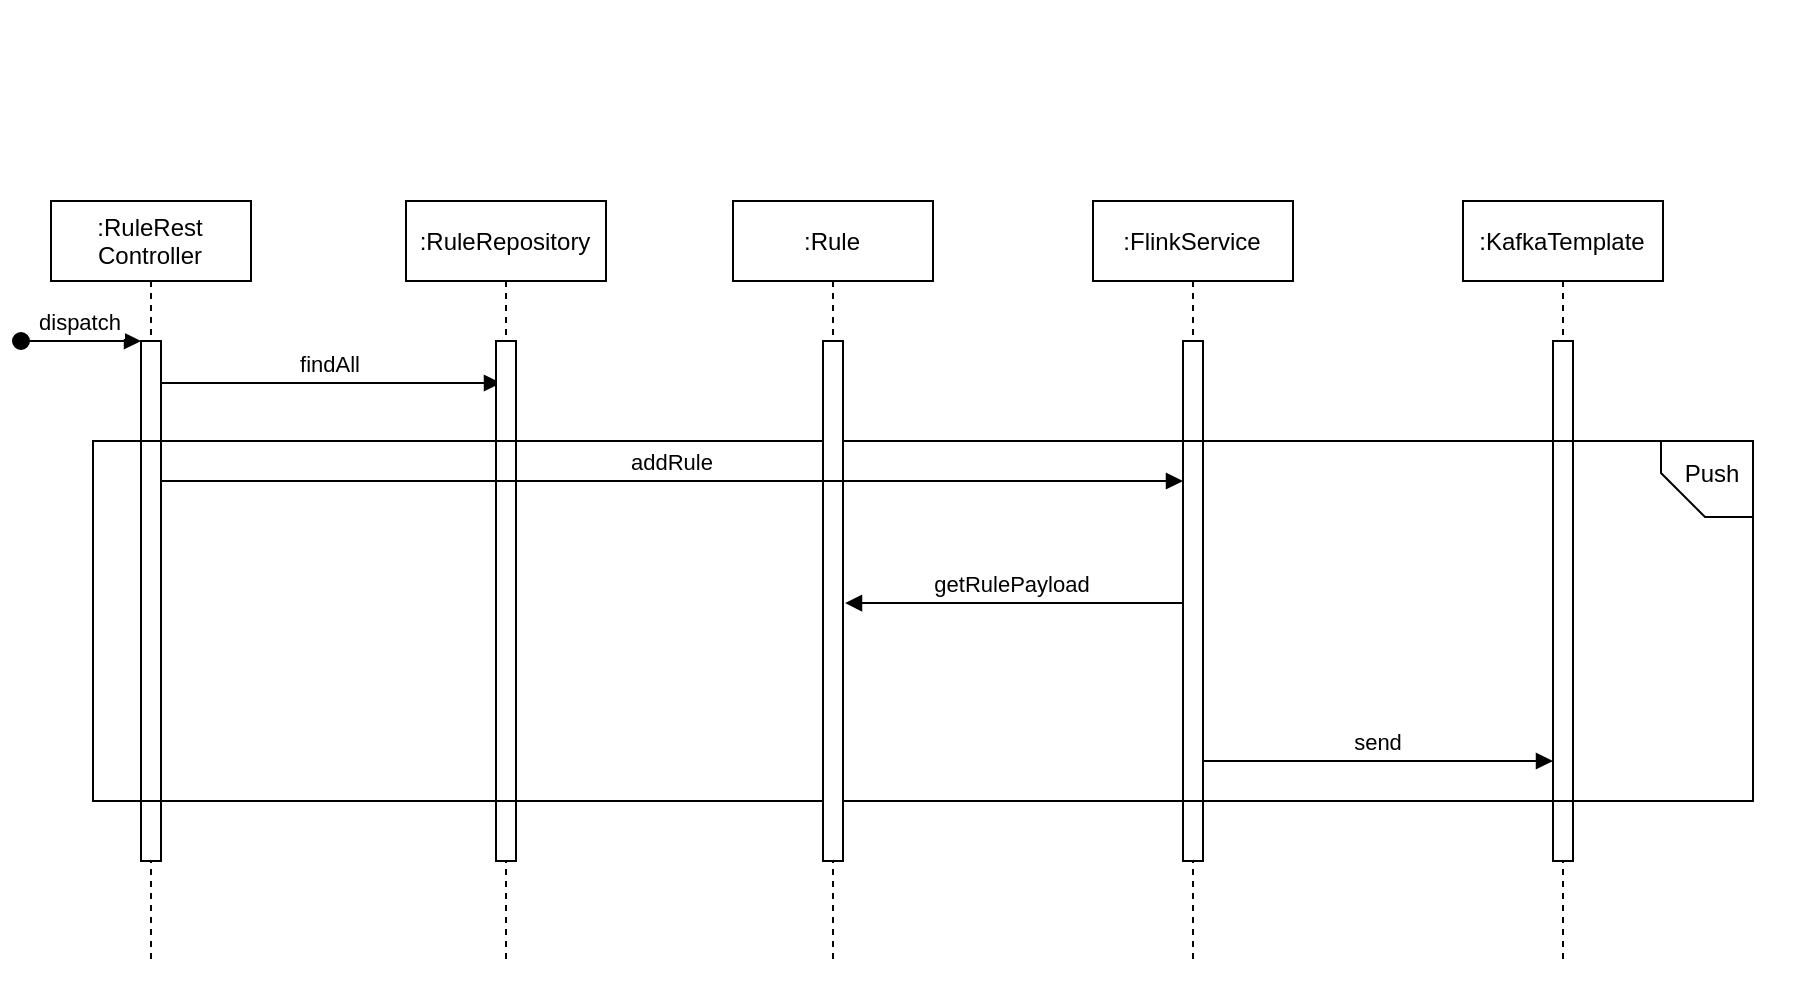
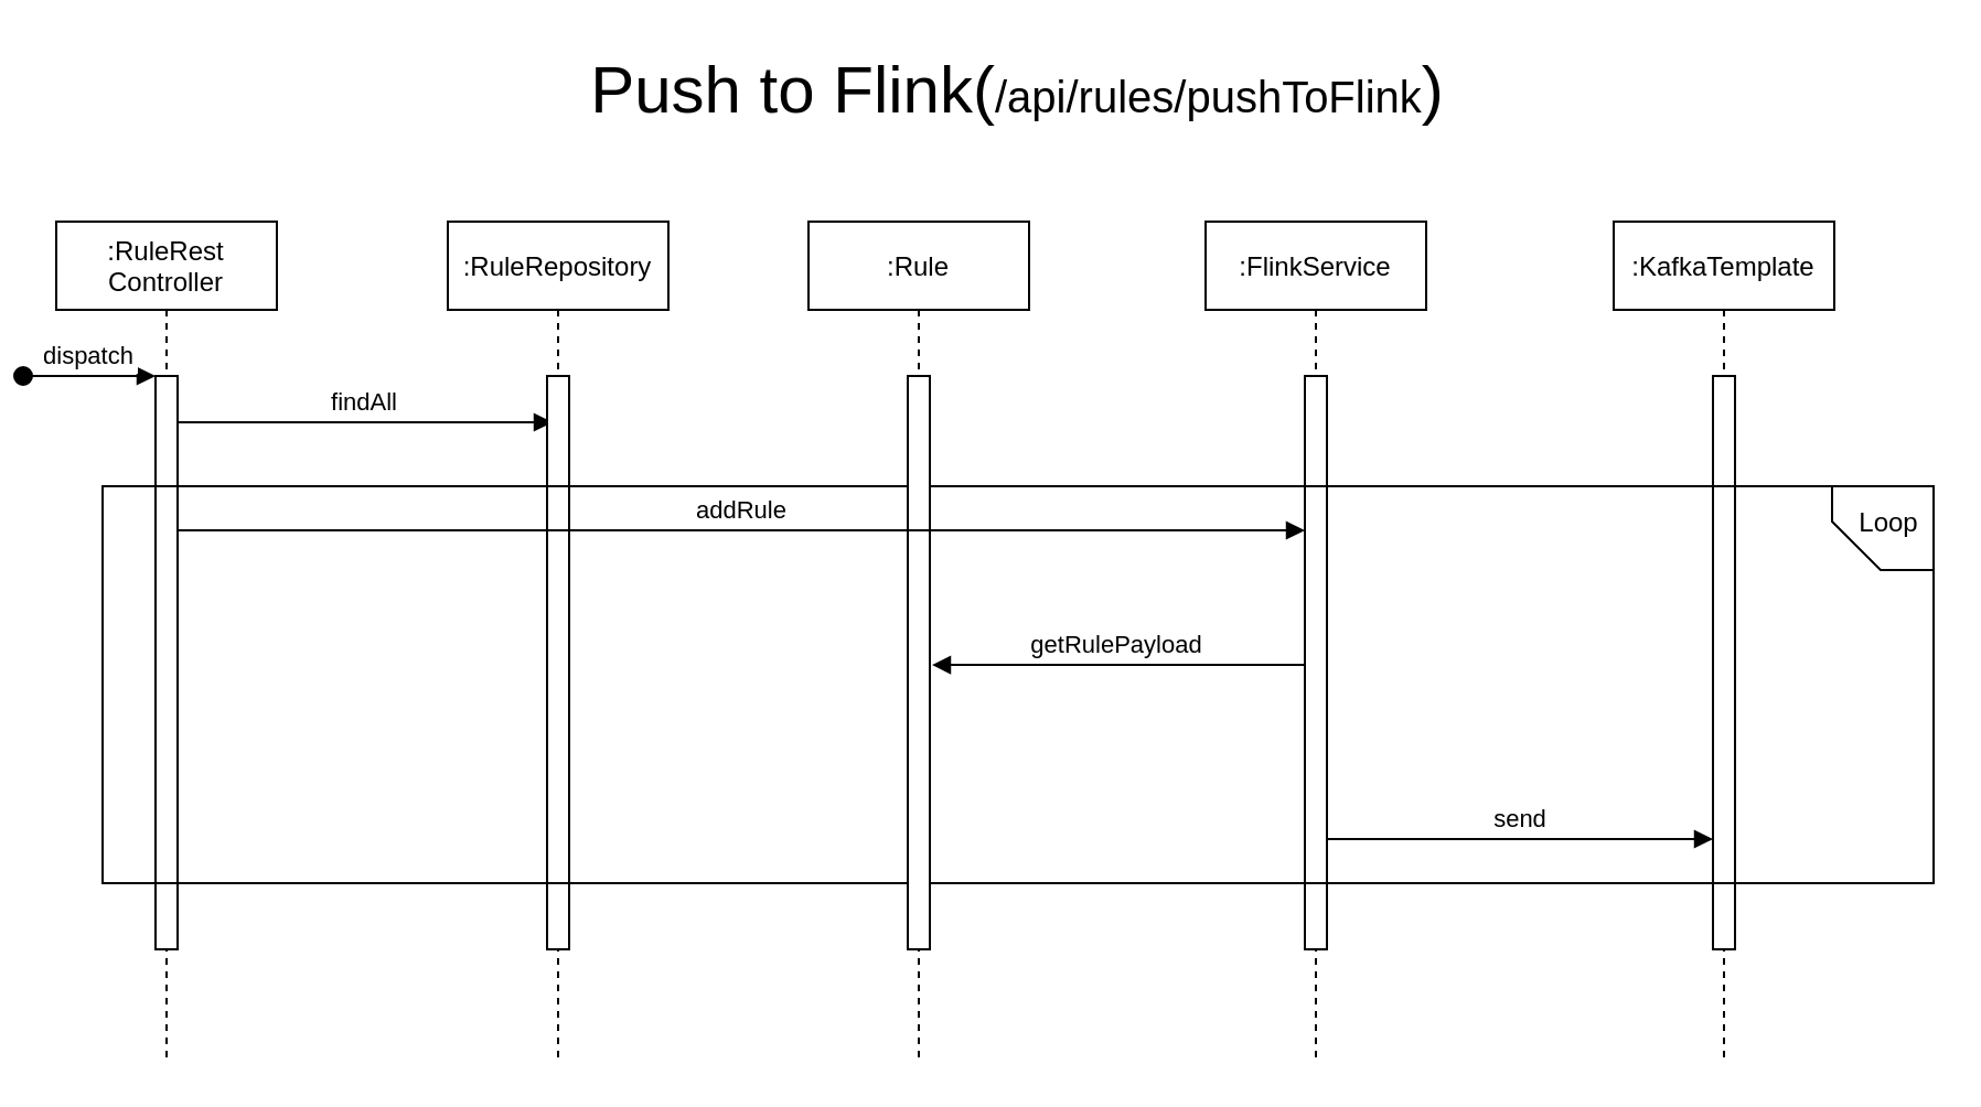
+ <mxCell id="2" value="&lt;font style=&quot;font-size: 30px&quot;&gt;Push to Flink(&lt;/font&gt;&lt;font style=&quot;font-size: 20px&quot;&gt;/api/rules/pushToFlink&lt;/font&gt;&lt;font style=&quot;font-size: 30px&quot;&gt;)&lt;/font&gt;" style="text;html=1;strokeColor=none;fillColor=none;align=center;verticalAlign=middle;whiteSpace=wrap;rounded=0;" vertex="1" parent="1"><mxGeometry x="221" y="20" width="470" height="40" as="geometry" /></mxCell>
- <mxCell id="20" value="Push" style="text;html=1;strokeColor=none;fillColor=none;align=center;verticalAlign=middle;whiteSpace=wrap;rounded=0;" vertex="1" parent="1"><mxGeometry x="831" y="227" width="40" height="20" as="geometry" /></mxCell>
+ <mxCell id="20" value="Loop" style="text;html=1;strokeColor=none;fillColor=none;align=center;verticalAlign=middle;whiteSpace=wrap;rounded=0;" vertex="1" parent="1"><mxGeometry x="831" y="227" width="40" height="20" as="geometry" /></mxCell>
